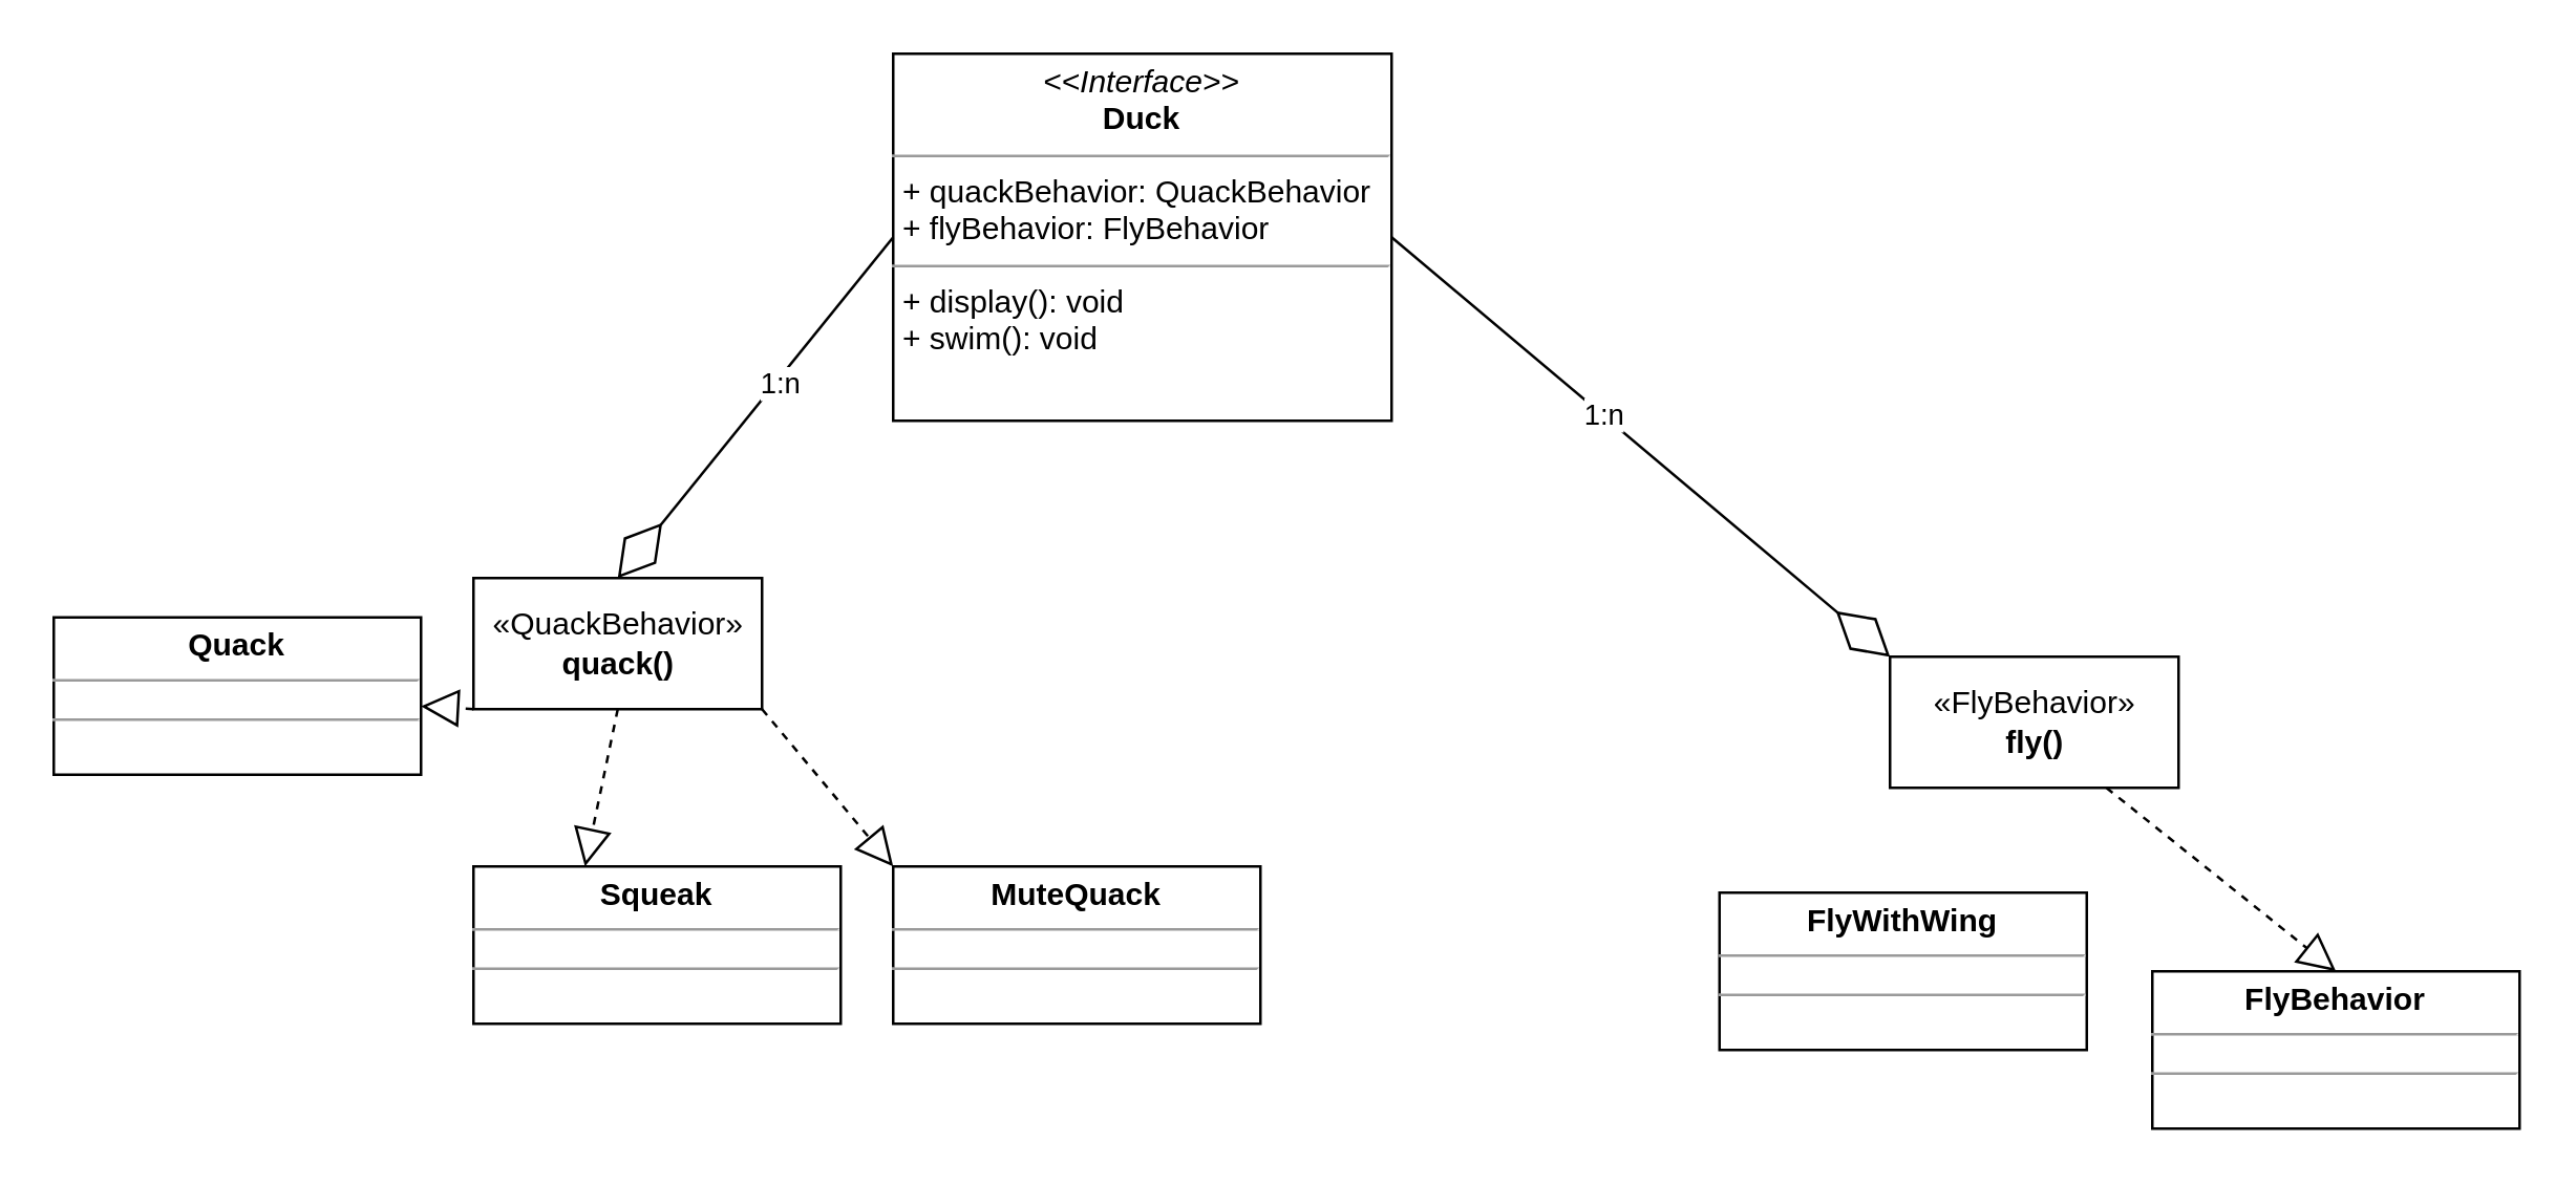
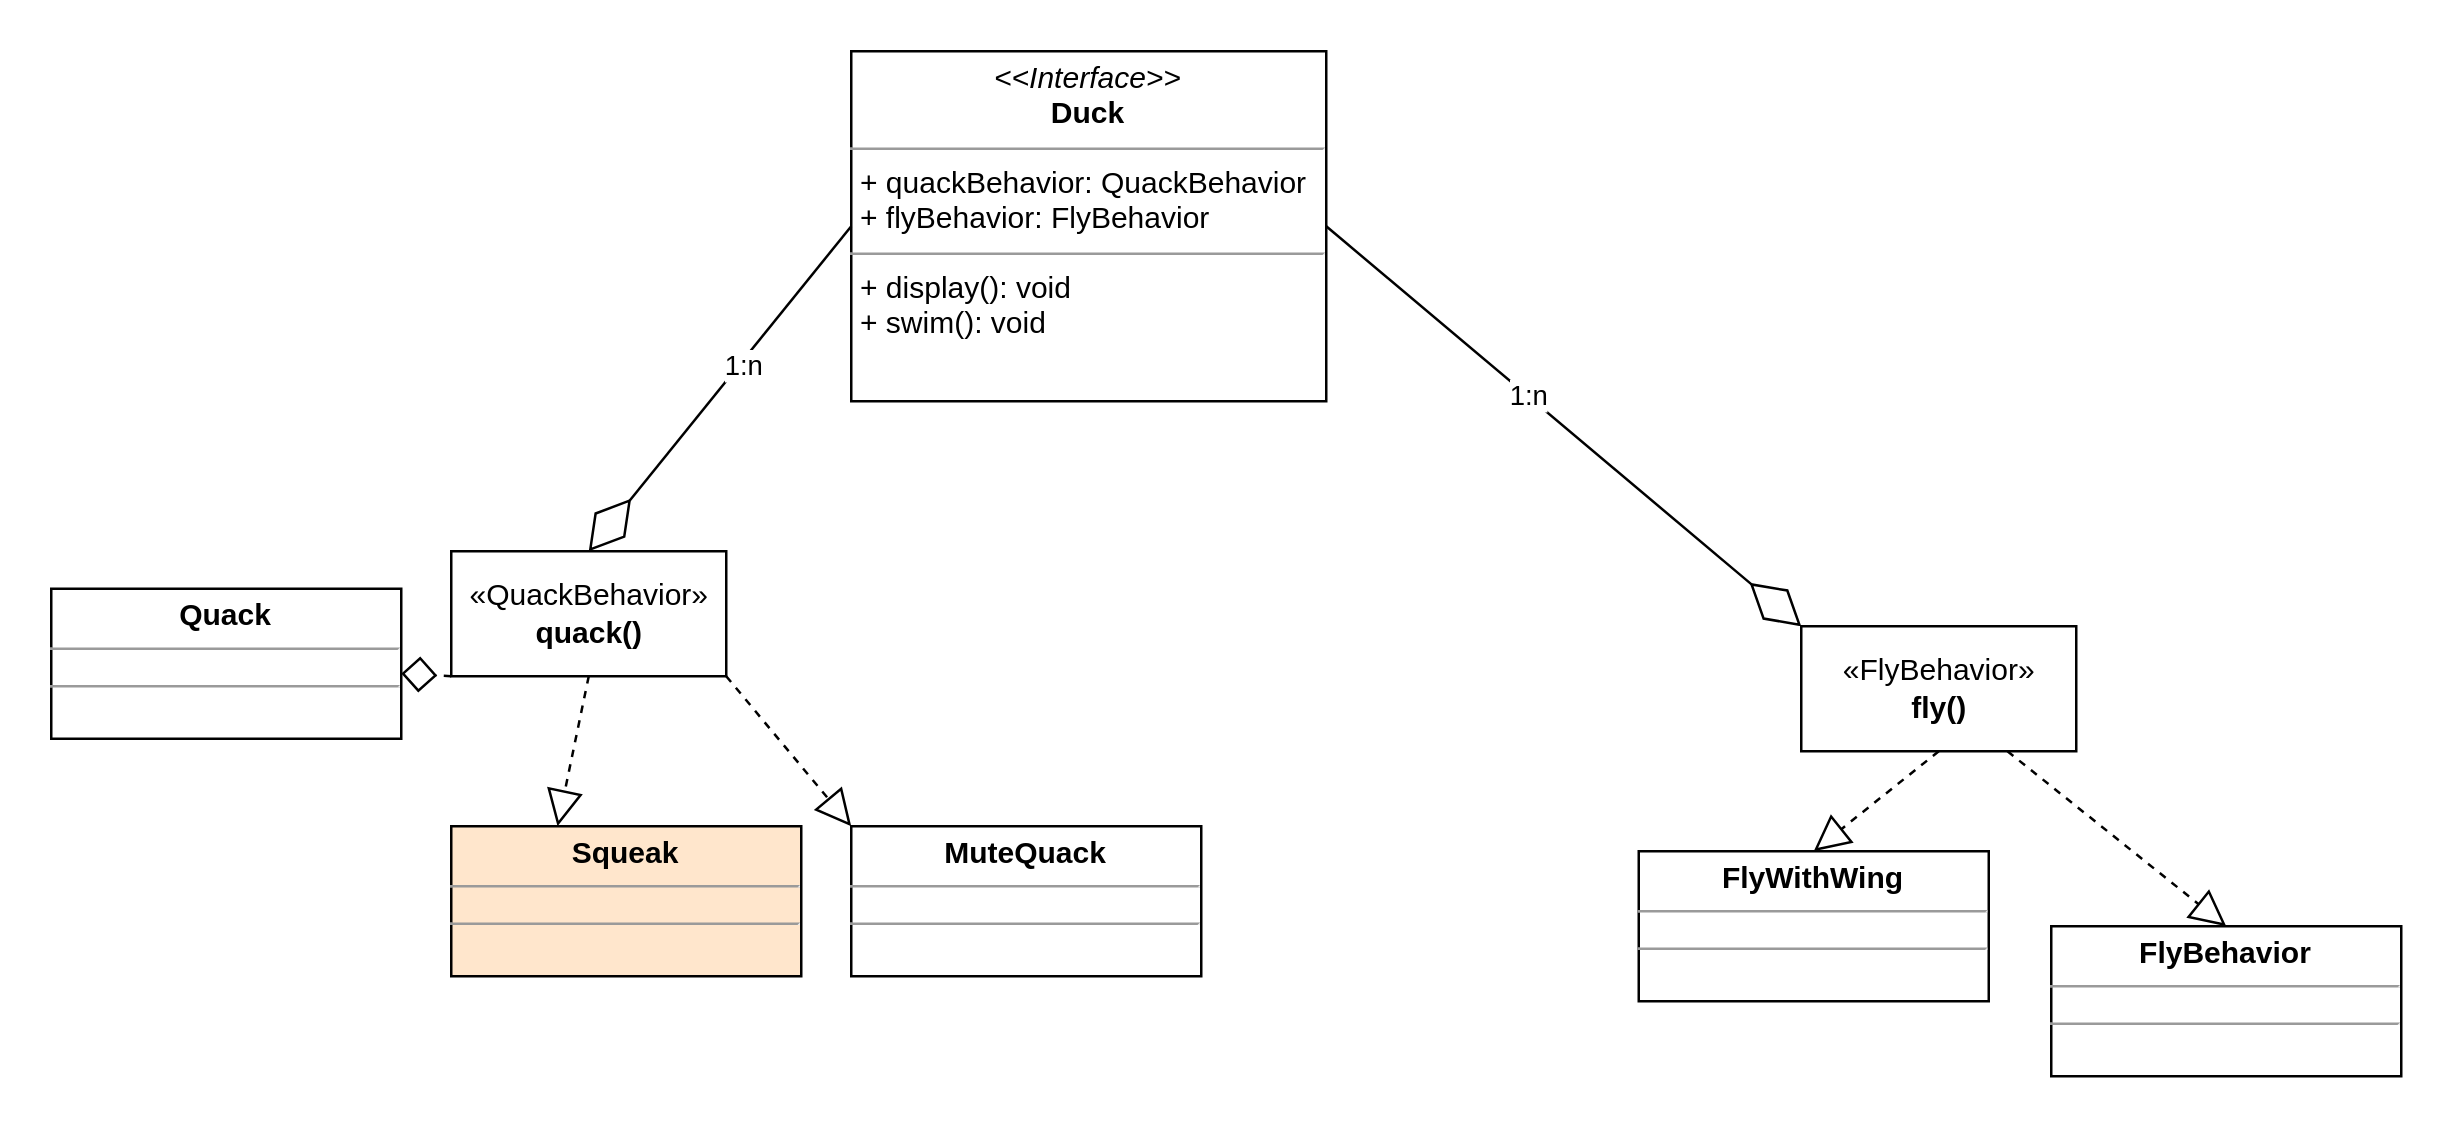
- <mxCell id="12" value="" style="endArrow=block;dashed=1;endFill=0;endSize=12;html=1;rounded=0;exitX=0;exitY=1;exitDx=0;exitDy=0;" edge="1" parent="1" source="7" target="8"><mxGeometry width="160" relative="1" as="geometry"><mxPoint x="115" y="260" as="sourcePoint" /><mxPoint x="60" y="330" as="targetPoint" /></mxGeometry></mxCell>
+ <mxCell id="12" value="" style="endArrow=diamond;dashed=1;endFill=0;endSize=12;html=1;rounded=0;exitX=0;exitY=1;exitDx=0;exitDy=0;" edge="1" parent="1" source="7" target="8"><mxGeometry width="160" relative="1" as="geometry"><mxPoint x="115" y="260" as="sourcePoint" /><mxPoint x="60" y="330" as="targetPoint" /></mxGeometry></mxCell>
+ <mxCell id="3" value="" style="endArrow=block;dashed=1;endFill=0;endSize=12;html=1;rounded=0;exitX=0.5;exitY=1;exitDx=0;exitDy=0;entryX=0.5;entryY=0;entryDx=0;entryDy=0;" edge="1" parent="1" source="2" target="4"><mxGeometry width="160" relative="1" as="geometry"><mxPoint x="440" y="490" as="sourcePoint" /><mxPoint x="540" y="370" as="targetPoint" /></mxGeometry></mxCell>
- <mxCell id="9" value="&lt;p style=&quot;margin:0px;margin-top:4px;text-align:center;&quot;&gt;&lt;b&gt;Squeak&lt;/b&gt;&lt;/p&gt;&lt;hr size=&quot;1&quot;&gt;&lt;div style=&quot;height:2px;&quot;&gt;&lt;/div&gt;&lt;hr size=&quot;1&quot;&gt;&lt;div style=&quot;height:2px;&quot;&gt;&lt;/div&gt;" style="verticalAlign=top;align=left;overflow=fill;fontSize=12;fontFamily=Helvetica;html=1;" vertex="1" parent="1"><mxGeometry x="180" y="330" width="140" height="60" as="geometry" /></mxCell>
+ <mxCell id="9" value="&lt;p style=&quot;margin:0px;margin-top:4px;text-align:center;&quot;&gt;&lt;b&gt;Squeak&lt;/b&gt;&lt;/p&gt;&lt;hr size=&quot;1&quot;&gt;&lt;div style=&quot;height:2px;&quot;&gt;&lt;/div&gt;&lt;hr size=&quot;1&quot;&gt;&lt;div style=&quot;height:2px;&quot;&gt;&lt;/div&gt;" style="verticalAlign=top;align=left;overflow=fill;fontSize=12;fontFamily=Helvetica;html=1;fillColor=#ffe6cc;" vertex="1" parent="1"><mxGeometry x="180" y="330" width="140" height="60" as="geometry" /></mxCell>
